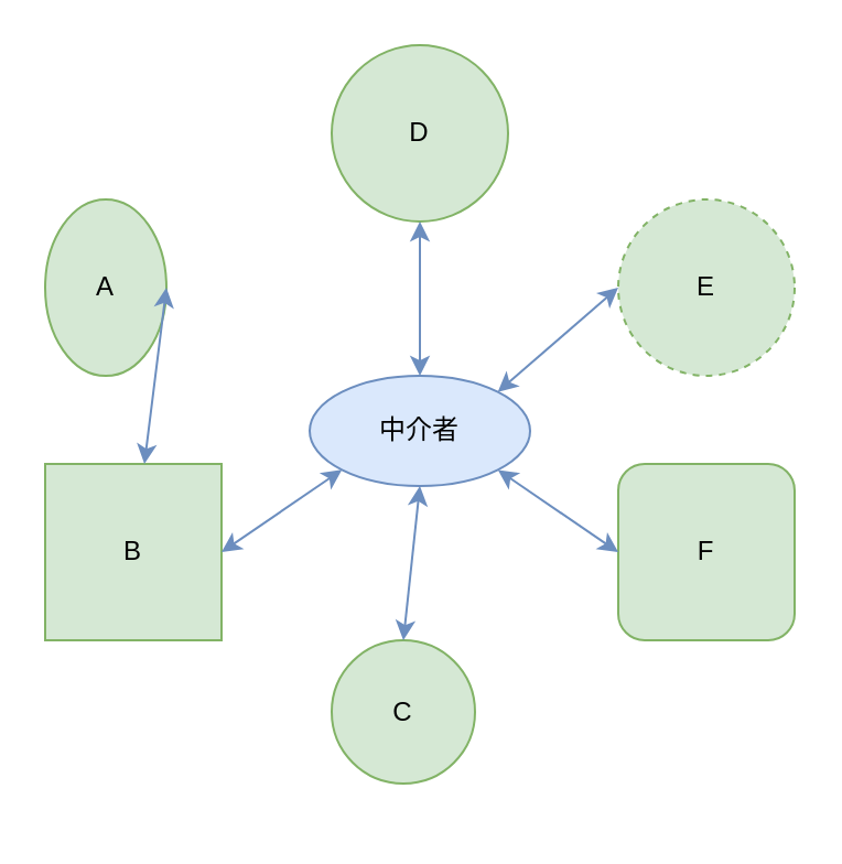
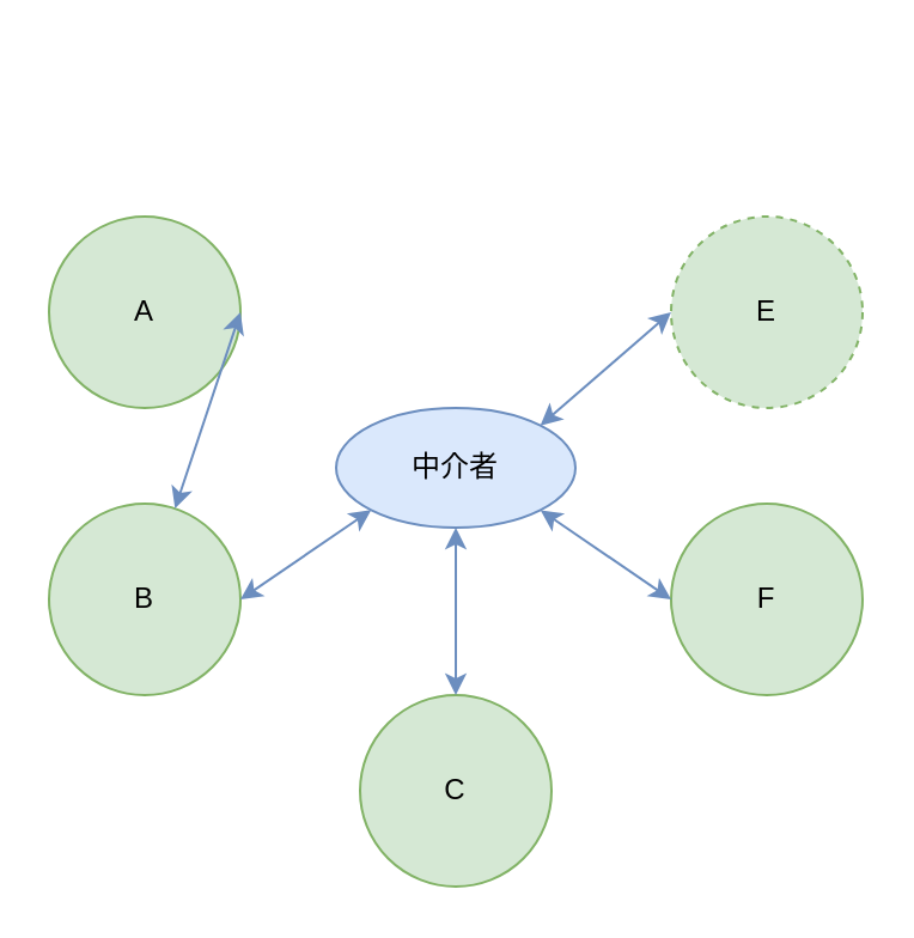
- <mxCell id="5" value="D" style="ellipse;whiteSpace=wrap;html=1;aspect=fixed;fillColor=#d5e8d4;strokeColor=#82b366;" vertex="1" parent="1"><mxGeometry x="150" y="20" width="80" height="80" as="geometry" /></mxCell>
- <mxCell id="2" value="A" style="ellipse;whiteSpace=wrap;html=1;aspect=fixed;fillColor=#d5e8d4;strokeColor=#82b366;" vertex="1" parent="1"><mxGeometry x="20" y="90" width="55" height="80" as="geometry" /></mxCell>
+ <mxCell id="2" value="A" style="ellipse;whiteSpace=wrap;html=1;aspect=fixed;fillColor=#d5e8d4;strokeColor=#82b366;" vertex="1" parent="1"><mxGeometry x="20" y="90" width="80" height="80" as="geometry" /></mxCell>
- <mxCell id="14" value="" style="endArrow=classic;startArrow=classic;html=1;rounded=0;fillColor=#dae8fc;strokeColor=#6c8ebf;exitX=0.5;exitY=1;exitDx=0;exitDy=0;entryX=0.5;entryY=0;entryDx=0;entryDy=0;" edge="1" parent="1" source="5" target="9"><mxGeometry width="50" height="50" relative="1" as="geometry"><mxPoint x="150" y="300" as="sourcePoint" /><mxPoint x="204.645" y="262.678" as="targetPoint" /></mxGeometry></mxCell>
- <mxCell id="3" value="B" style="whiteSpace=wrap;html=1;aspect=fixed;fillColor=#d5e8d4;strokeColor=#82b366;rounded=0;" vertex="1" parent="1"><mxGeometry x="20" y="210" width="80" height="80" as="geometry" /></mxCell>
+ <mxCell id="3" value="B" style="ellipse;whiteSpace=wrap;html=1;aspect=fixed;fillColor=#d5e8d4;strokeColor=#82b366;" vertex="1" parent="1"><mxGeometry x="20" y="210" width="80" height="80" as="geometry" /></mxCell>
- <mxCell id="7" value="F" style="whiteSpace=wrap;html=1;aspect=fixed;fillColor=#d5e8d4;strokeColor=#82b366;rounded=1;" vertex="1" parent="1"><mxGeometry x="280" y="210" width="80" height="80" as="geometry" /></mxCell>
+ <mxCell id="7" value="F" style="ellipse;whiteSpace=wrap;html=1;aspect=fixed;fillColor=#d5e8d4;strokeColor=#82b366;" vertex="1" parent="1"><mxGeometry x="280" y="210" width="80" height="80" as="geometry" /></mxCell>
- <mxCell id="4" value="C" style="ellipse;whiteSpace=wrap;html=1;aspect=fixed;fillColor=#d5e8d4;strokeColor=#82b366;" vertex="1" parent="1"><mxGeometry x="150" y="290" width="65" height="65" as="geometry" /></mxCell>
+ <mxCell id="4" value="C" style="ellipse;whiteSpace=wrap;html=1;aspect=fixed;fillColor=#d5e8d4;strokeColor=#82b366;" vertex="1" parent="1"><mxGeometry x="150" y="290" width="80" height="80" as="geometry" /></mxCell>
